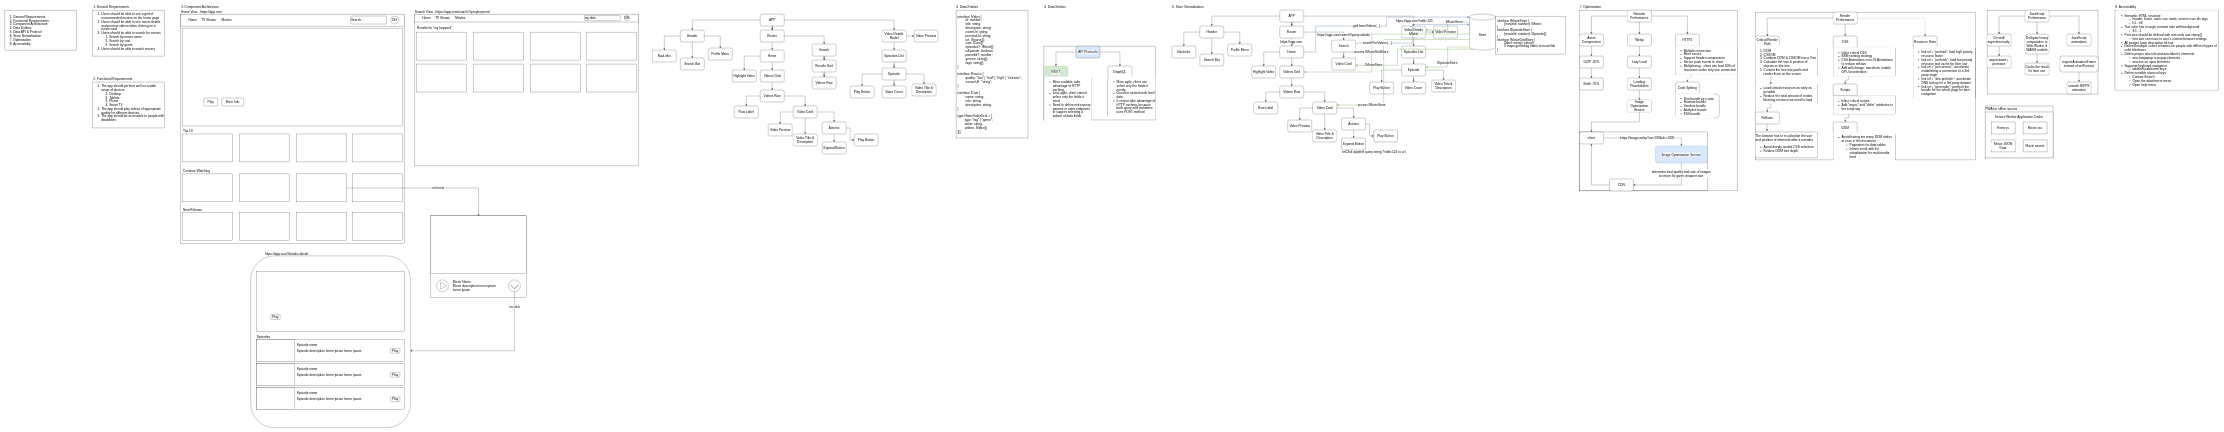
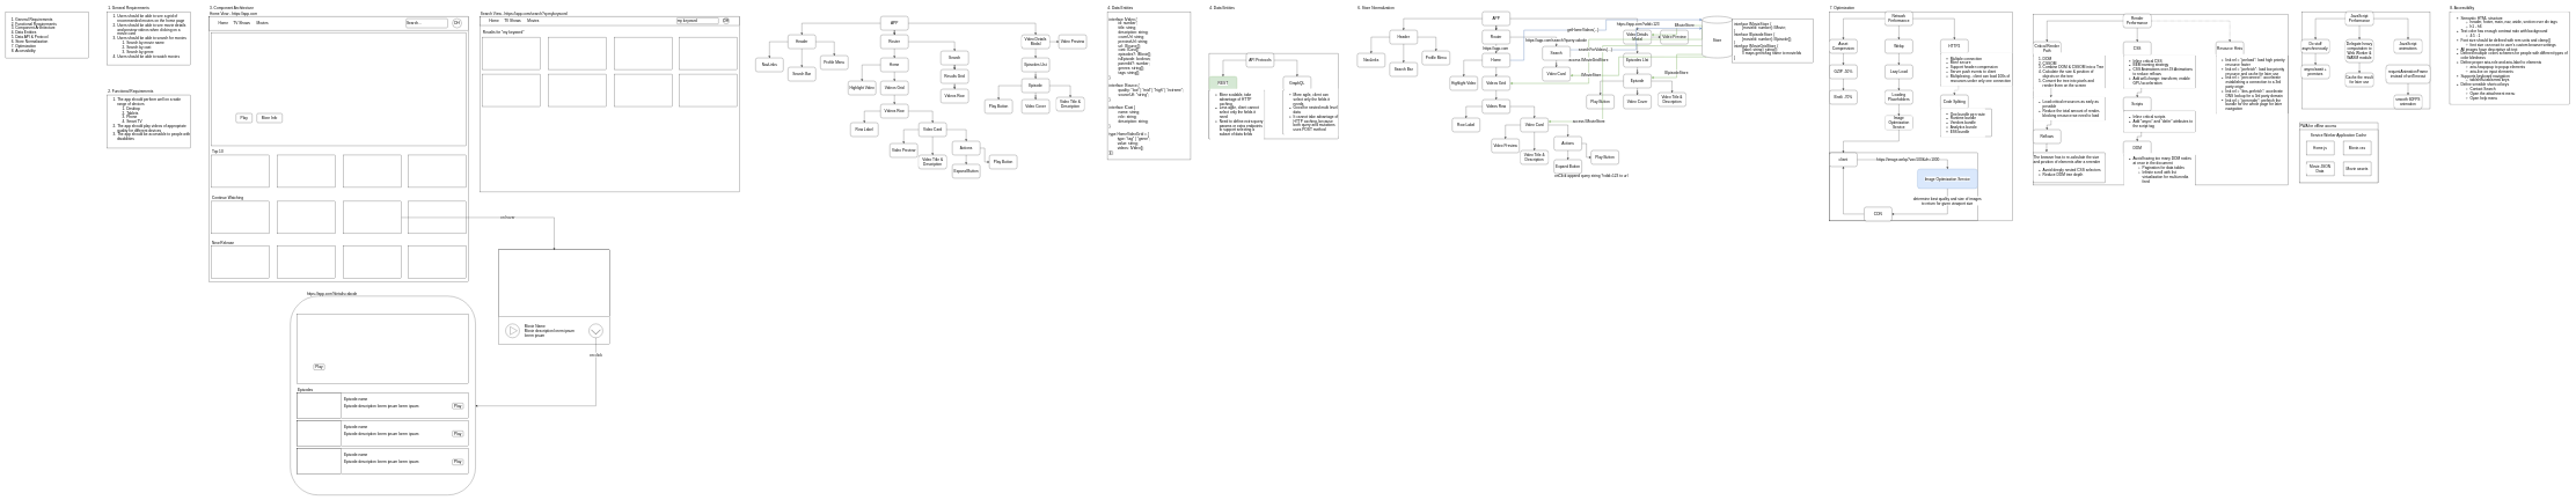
- <mxCell id="57" value="my able" style="rounded=1;whiteSpace=wrap;html=1;fontSize=16;align=left;" vertex="1" parent="50"><mxGeometry x="850" y="6.609" width="180" height="26.435" as="geometry" /></mxCell>
+ <mxCell id="57" value="my keyowrd" style="rounded=1;whiteSpace=wrap;html=1;fontSize=16;align=left;" vertex="1" parent="50"><mxGeometry x="850" y="6.609" width="180" height="26.435" as="geometry" /></mxCell>
- <mxCell id="128" value="API Protocols" style="rounded=1;whiteSpace=wrap;html=1;fontSize=16;labelBackgroundColor=#FFFFFF;fontFamily=Helvetica;fontColor=#000000;strokeColor=#000000;fillColor=#dae8fc;" vertex="1" parent="127"><mxGeometry x="160" width="120" height="60" as="geometry" /></mxCell>
+ <mxCell id="128" value="API Protocols" style="rounded=1;whiteSpace=wrap;html=1;fontSize=16;labelBackgroundColor=#FFFFFF;fontFamily=Helvetica;fontColor=#000000;strokeColor=#000000;" vertex="1" parent="127"><mxGeometry x="160" width="120" height="60" as="geometry" /></mxCell>
- <mxCell id="284" value="&lt;ul&gt;&lt;li&gt;One bundle per route&lt;/li&gt;&lt;li&gt;Runtime bundle&lt;/li&gt;&lt;li&gt;Vendors bundle&lt;/li&gt;&lt;li&gt;Analytics buncle&lt;/li&gt;&lt;li&gt;ES6 bundle&lt;/li&gt;&lt;/ul&gt;" style="whiteSpace=wrap;html=1;fontSize=16;align=left;labelBackgroundColor=#FFFFFF;fontFamily=Helvetica;fontColor=#000000;strokeColor=#000000;rounded=1;" vertex="1" parent="263"><mxGeometry x="480" y="420" width="220" height="120" as="geometry" /></mxCell>
+ <mxCell id="284" value="&lt;ul&gt;&lt;li&gt;One bundle per route&lt;/li&gt;&lt;li&gt;Runtime bundle&lt;/li&gt;&lt;li&gt;Vendors bundle&lt;/li&gt;&lt;li&gt;Analytics buncle&lt;/li&gt;&lt;li&gt;ES6 bundle&lt;/li&gt;&lt;/ul&gt;" style="rounded=0;whiteSpace=wrap;html=1;fontSize=16;align=left;labelBackgroundColor=#FFFFFF;fontFamily=Helvetica;fontColor=#000000;strokeColor=#000000;" vertex="1" parent="263"><mxGeometry x="480" y="420" width="220" height="120" as="geometry" /></mxCell>
